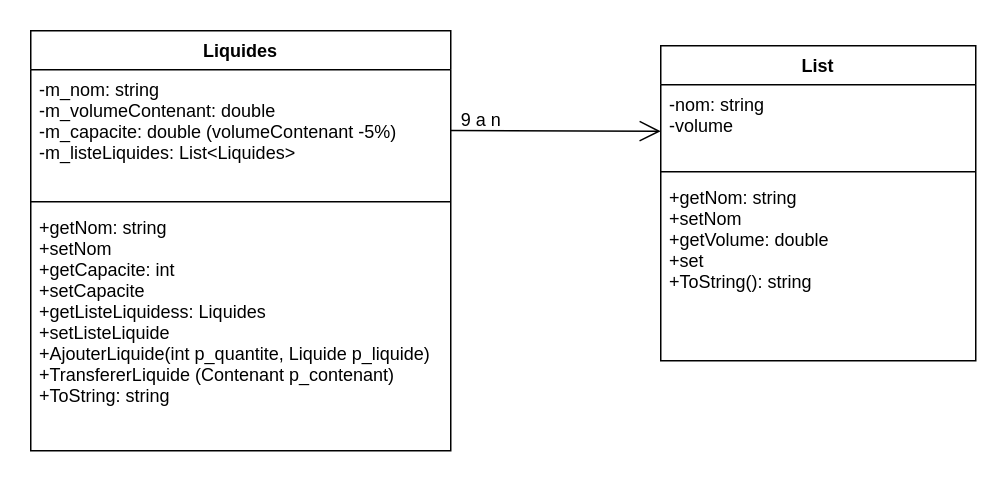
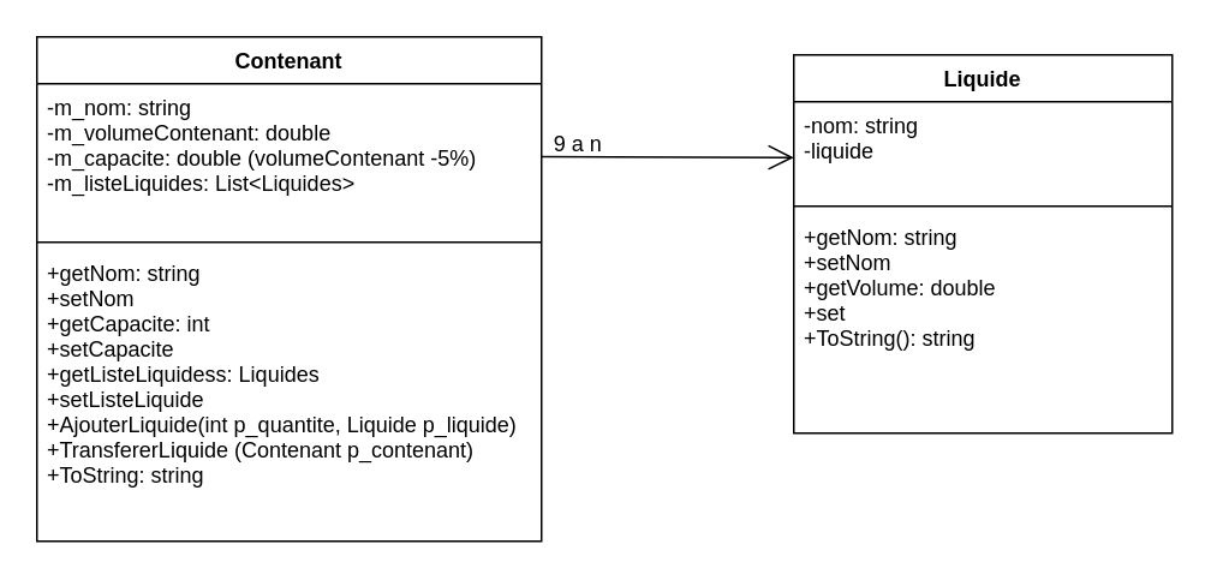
- <mxCell id="2" value="Liquides" style="swimlane;fontStyle=1;align=center;verticalAlign=top;childLayout=stackLayout;horizontal=1;startSize=26;horizontalStack=0;resizeParent=1;resizeParentMax=0;resizeLast=0;collapsible=1;marginBottom=0;" vertex="1" parent="1"><mxGeometry x="20" y="20" width="280" height="280" as="geometry" /></mxCell>
+ <mxCell id="2" value="Contenant" style="swimlane;fontStyle=1;align=center;verticalAlign=top;childLayout=stackLayout;horizontal=1;startSize=26;horizontalStack=0;resizeParent=1;resizeParentMax=0;resizeLast=0;collapsible=1;marginBottom=0;" vertex="1" parent="1"><mxGeometry x="20" y="20" width="280" height="280" as="geometry" /></mxCell>
- <mxCell id="6" value="List" style="swimlane;fontStyle=1;align=center;verticalAlign=top;childLayout=stackLayout;horizontal=1;startSize=26;horizontalStack=0;resizeParent=1;resizeParentMax=0;resizeLast=0;collapsible=1;marginBottom=0;" vertex="1" parent="1"><mxGeometry x="440" y="30" width="210" height="210" as="geometry" /></mxCell>
+ <mxCell id="6" value="Liquide" style="swimlane;fontStyle=1;align=center;verticalAlign=top;childLayout=stackLayout;horizontal=1;startSize=26;horizontalStack=0;resizeParent=1;resizeParentMax=0;resizeLast=0;collapsible=1;marginBottom=0;" vertex="1" parent="1"><mxGeometry x="440" y="30" width="210" height="210" as="geometry" /></mxCell>
- <mxCell id="7" value="-nom: string&#10;-volume" style="text;strokeColor=none;fillColor=none;align=left;verticalAlign=top;spacingLeft=4;spacingRight=4;overflow=hidden;rotatable=0;points=[[0,0.5],[1,0.5]];portConstraint=eastwest;" vertex="1" parent="6"><mxGeometry y="26" width="210" height="54" as="geometry" /></mxCell>
+ <mxCell id="7" value="-nom: string&#10;-liquide" style="text;strokeColor=none;fillColor=none;align=left;verticalAlign=top;spacingLeft=4;spacingRight=4;overflow=hidden;rotatable=0;points=[[0,0.5],[1,0.5]];portConstraint=eastwest;" vertex="1" parent="6"><mxGeometry y="26" width="210" height="54" as="geometry" /></mxCell>
